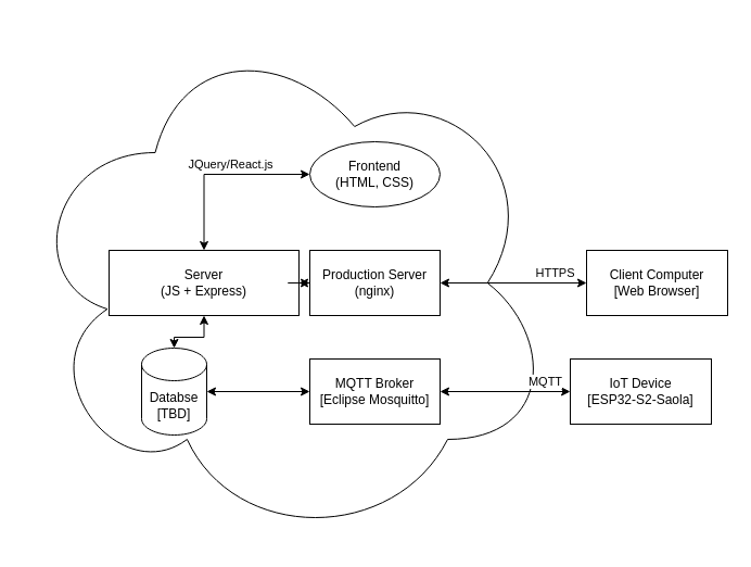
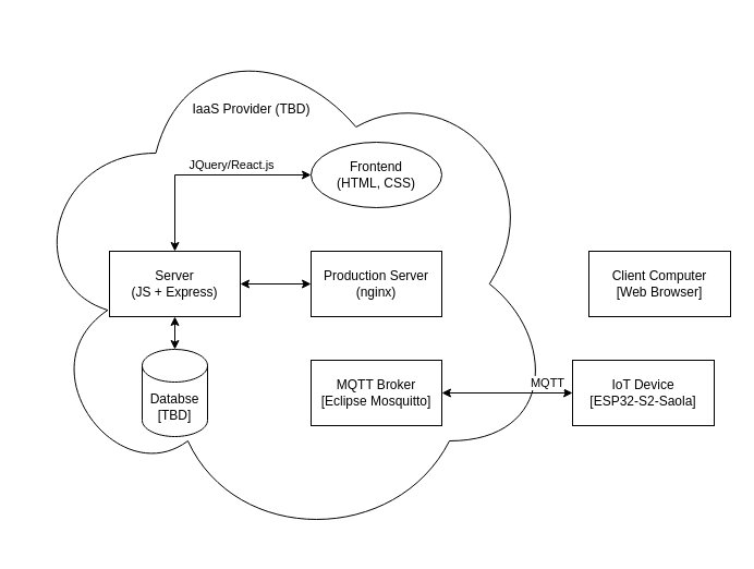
+ <mxCell id="6" value="IaaS Provider (TBD)" style="text;html=1;align=center;verticalAlign=middle;resizable=0;points=[];autosize=1;strokeColor=none;fillColor=none;" parent="1" vertex="1"><mxGeometry x="170" y="90" width="120" height="20" as="geometry" /></mxCell>
- <mxCell id="9" value="Server&lt;br&gt;(JS + Express)" style="rounded=0;whiteSpace=wrap;html=1;" parent="1" vertex="1"><mxGeometry x="100" y="230" width="175" height="60" as="geometry" /></mxCell>
+ <mxCell id="9" value="Server&lt;br&gt;(JS + Express)" style="rounded=0;whiteSpace=wrap;html=1;" parent="1" vertex="1"><mxGeometry x="100" y="230" width="120" height="60" as="geometry" /></mxCell>
- <mxCell id="16" style="edgeStyle=orthogonalEdgeStyle;rounded=0;orthogonalLoop=1;jettySize=auto;html=1;exitX=0;exitY=0.5;exitDx=0;exitDy=0;entryX=1;entryY=0.5;entryDx=0;entryDy=0;startArrow=classic;startFill=1;" parent="1" source="18" target="15" edge="1"><mxGeometry relative="1" as="geometry" /></mxCell>
- <mxCell id="17" value="HTTPS" style="edgeLabel;html=1;align=center;verticalAlign=middle;resizable=0;points=[];" parent="16" vertex="1" connectable="0"><mxGeometry x="-0.268" y="-4" relative="1" as="geometry"><mxPoint x="19" y="-6" as="offset" /></mxGeometry></mxCell>
- <mxCell id="11" style="edgeStyle=orthogonalEdgeStyle;rounded=0;orthogonalLoop=1;jettySize=auto;html=1;exitX=0;exitY=0.5;exitDx=0;exitDy=0;startArrow=classic;startFill=1;" parent="1" source="12" target="10" edge="1"><mxGeometry relative="1" as="geometry" /></mxCell>
